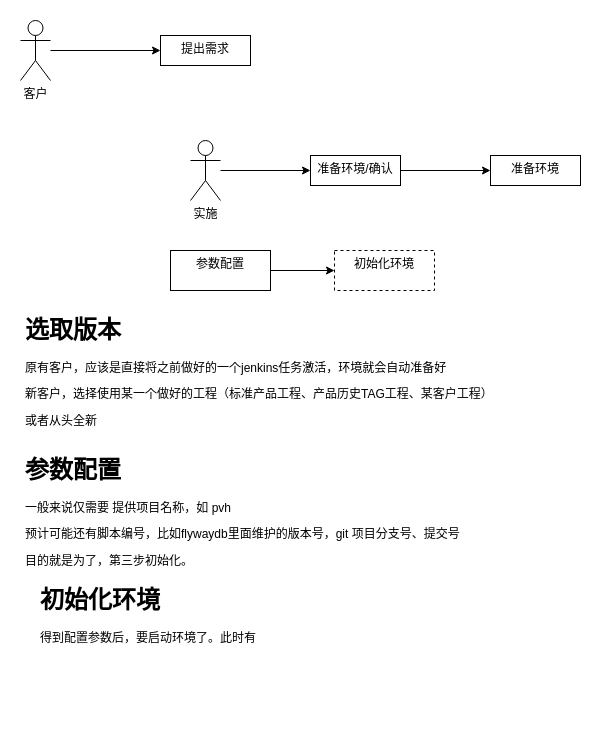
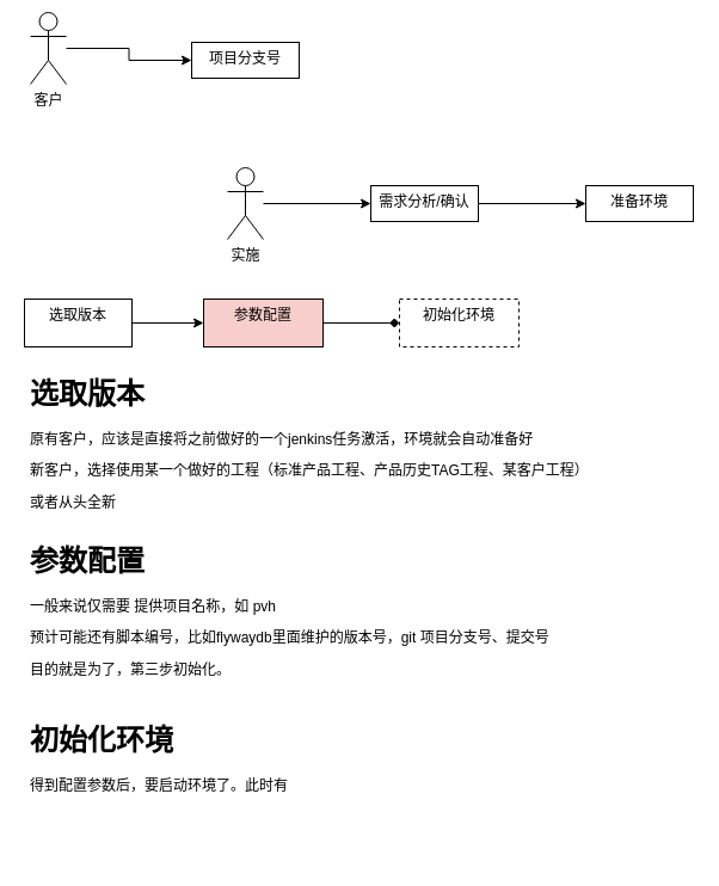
- <mxCell id="6" value="提出需求" style="whiteSpace=wrap;html=1;verticalAlign=top;" vertex="1" parent="1"><mxGeometry x="160" y="35" width="90" height="30" as="geometry" /></mxCell>
+ <mxCell id="6" value="项目分支号" style="whiteSpace=wrap;html=1;verticalAlign=top;" vertex="1" parent="1"><mxGeometry x="160" y="35" width="90" height="30" as="geometry" /></mxCell>
- <mxCell id="5" value="客户" style="shape=umlActor;verticalLabelPosition=bottom;verticalAlign=top;html=1;outlineConnect=0;" vertex="1" parent="1"><mxGeometry x="20" y="20" width="30" height="60" as="geometry" /></mxCell>
+ <mxCell id="5" value="客户" style="shape=umlActor;verticalLabelPosition=bottom;verticalAlign=top;html=1;outlineConnect=0;" vertex="1" parent="1"><mxGeometry x="25" y="10" width="30" height="60" as="geometry" /></mxCell>
- <mxCell id="8" value="准备环境/确认" style="whiteSpace=wrap;html=1;verticalAlign=top;" vertex="1" parent="1"><mxGeometry x="310" y="155" width="90" height="30" as="geometry" /></mxCell>
+ <mxCell id="8" value="需求分析/确认" style="whiteSpace=wrap;html=1;verticalAlign=top;" vertex="1" parent="1"><mxGeometry x="310" y="155" width="90" height="30" as="geometry" /></mxCell>
+ <mxCell id="11" value="选取版本&lt;br&gt;" style="whiteSpace=wrap;html=1;verticalAlign=top;" vertex="1" parent="1"><mxGeometry x="20" y="250" width="90" height="40" as="geometry" /></mxCell>
+ <mxCell id="10" style="edgeStyle=orthogonalEdgeStyle;rounded=0;orthogonalLoop=1;jettySize=auto;html=1;exitX=1;exitY=0.5;exitDx=0;exitDy=0;" edge="1" parent="1" source="11" target="13"><mxGeometry relative="1" as="geometry"><mxPoint x="170" y="270" as="targetPoint" /></mxGeometry></mxCell>
- <mxCell id="13" value="参数配置" style="whiteSpace=wrap;html=1;verticalAlign=top;" vertex="1" parent="1"><mxGeometry x="170" y="250" width="100" height="40" as="geometry" /></mxCell>
+ <mxCell id="13" value="参数配置" style="whiteSpace=wrap;html=1;verticalAlign=top;fillColor=#f8cecc;" vertex="1" parent="1"><mxGeometry x="170" y="250" width="100" height="40" as="geometry" /></mxCell>
- <mxCell id="12" style="edgeStyle=orthogonalEdgeStyle;rounded=0;orthogonalLoop=1;jettySize=auto;html=1;exitX=1;exitY=0.5;exitDx=0;exitDy=0;" edge="1" parent="1" source="13" target="14"><mxGeometry relative="1" as="geometry"><mxPoint x="320" y="270" as="targetPoint" /></mxGeometry></mxCell>
+ <mxCell id="12" style="edgeStyle=orthogonalEdgeStyle;rounded=0;orthogonalLoop=1;jettySize=auto;html=1;exitX=1;exitY=0.5;exitDx=0;exitDy=0;endArrow=diamond;" edge="1" parent="1" source="13" target="14"><mxGeometry relative="1" as="geometry"><mxPoint x="320" y="270" as="targetPoint" /></mxGeometry></mxCell>
- <mxCell id="17" value="&lt;h1&gt;初始化环境&lt;/h1&gt;&lt;p&gt;得到配置参数后，要启动环境了。此时有&lt;/p&gt;" style="text;html=1;strokeColor=none;fillColor=none;spacing=5;spacingTop=-20;whiteSpace=wrap;overflow=hidden;rounded=0;" vertex="1" parent="1"><mxGeometry x="35" y="580" width="520" height="120" as="geometry" /></mxCell>
+ <mxCell id="17" value="&lt;h1&gt;初始化环境&lt;/h1&gt;&lt;p&gt;得到配置参数后，要启动环境了。此时有&lt;/p&gt;" style="text;html=1;strokeColor=none;fillColor=none;spacing=5;spacingTop=-20;whiteSpace=wrap;overflow=hidden;rounded=0;" vertex="1" parent="1"><mxGeometry x="20" y="600" width="520" height="120" as="geometry" /></mxCell>
